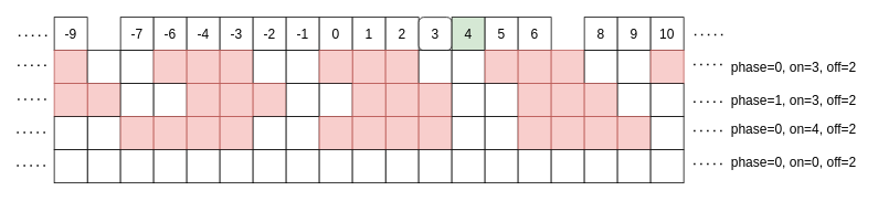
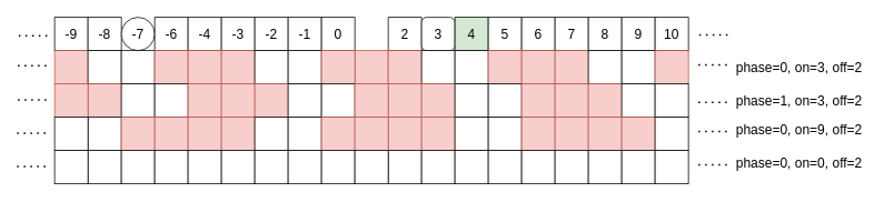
+ <mxCell id="3" value="-8" style="whiteSpace=wrap;html=1;aspect=fixed;fontSize=16;" parent="1" vertex="1"><mxGeometry x="105" y="20" width="40" height="40" as="geometry" /></mxCell>
- <mxCell id="4" value="-7" style="whiteSpace=wrap;html=1;aspect=fixed;fontSize=16;" parent="1" vertex="1"><mxGeometry x="145" y="20" width="40" height="40" as="geometry" /></mxCell>
+ <mxCell id="4" value="-7" style="ellipse;whiteSpace=wrap;html=1;aspect=fixed;fontSize=16;" parent="1" vertex="1"><mxGeometry x="145" y="20" width="40" height="40" as="geometry" /></mxCell>
- <mxCell id="11" value="1" style="whiteSpace=wrap;html=1;aspect=fixed;fontSize=16;" parent="1" vertex="1"><mxGeometry x="425" y="20" width="40" height="40" as="geometry" /></mxCell>
+ <mxCell id="17" value="7" style="whiteSpace=wrap;html=1;aspect=fixed;fontSize=16;" parent="1" vertex="1"><mxGeometry x="665" y="20" width="40" height="40" as="geometry" /></mxCell>
- <mxCell id="87" value="phase=0, on=4, off=2" style="text;html=1;strokeColor=none;fillColor=none;align=center;verticalAlign=middle;whiteSpace=wrap;rounded=0;fontSize=16;" parent="1" vertex="1"><mxGeometry x="878" y="140" width="160" height="30" as="geometry" /></mxCell>
+ <mxCell id="87" value="phase=0, on=9, off=2" style="text;html=1;strokeColor=none;fillColor=none;align=center;verticalAlign=middle;whiteSpace=wrap;rounded=0;fontSize=16;" parent="1" vertex="1"><mxGeometry x="878" y="140" width="160" height="30" as="geometry" /></mxCell>
